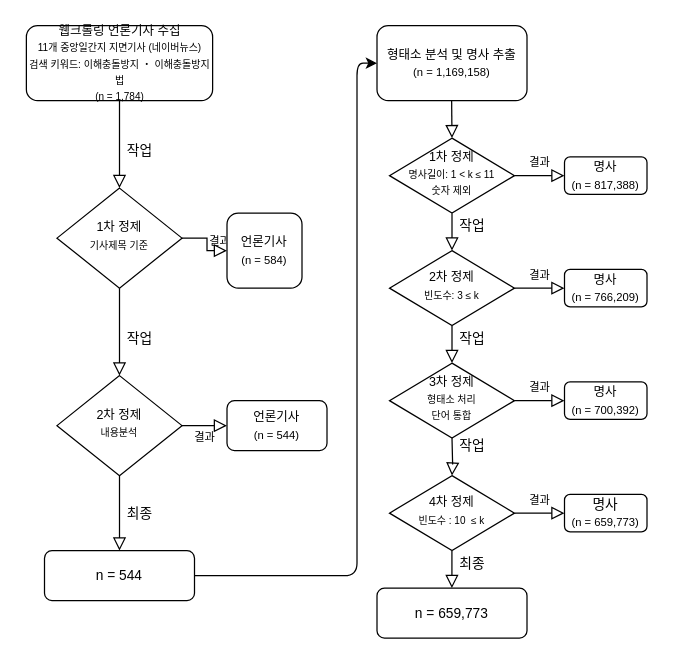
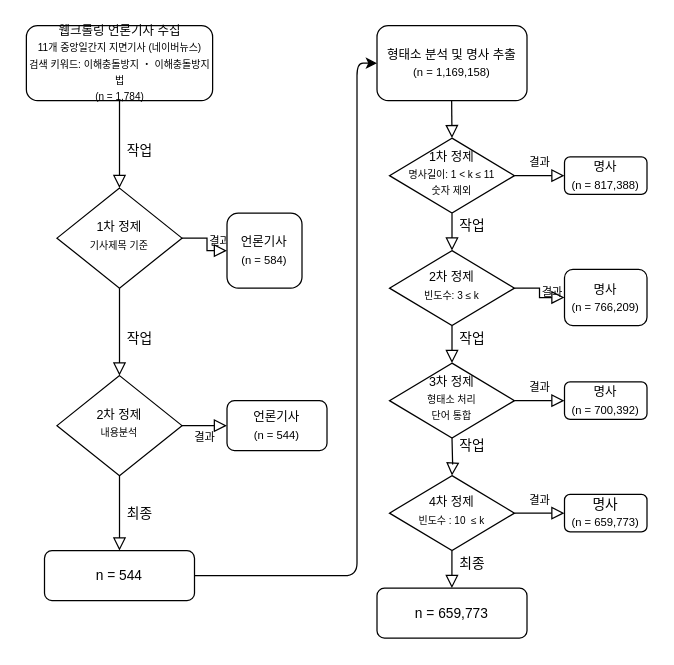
- <mxCell id="23" value="&lt;font style=&quot;font-size: 10px&quot;&gt;명사&lt;br&gt;&lt;/font&gt;&lt;font style=&quot;font-size: 9px&quot;&gt;(n = 766,209)&lt;/font&gt;" style="rounded=1;whiteSpace=wrap;html=1;fontSize=11;glass=0;strokeWidth=1;shadow=0;" parent="1" vertex="1"><mxGeometry x="451" y="215" width="66" height="30" as="geometry" /></mxCell>
+ <mxCell id="23" value="&lt;font style=&quot;font-size: 10px&quot;&gt;명사&lt;br&gt;&lt;/font&gt;&lt;font style=&quot;font-size: 9px&quot;&gt;(n = 766,209)&lt;/font&gt;" style="rounded=1;whiteSpace=wrap;html=1;fontSize=11;glass=0;strokeWidth=1;shadow=0;" parent="1" vertex="1"><mxGeometry x="451" y="215" width="66" height="45" as="geometry" /></mxCell>
